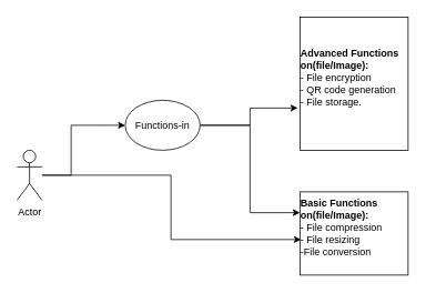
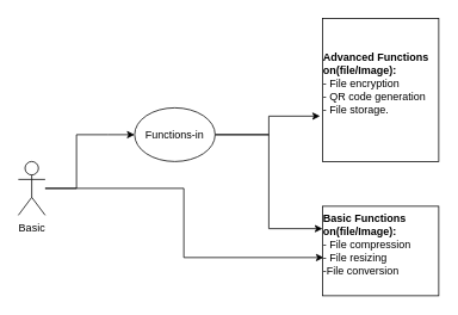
- <mxCell id="4" value="Actor" style="shape=umlActor;verticalLabelPosition=bottom;verticalAlign=top;html=1;outlineConnect=0;" vertex="1" parent="1"><mxGeometry x="20" y="180" width="30" height="60" as="geometry" /></mxCell>
+ <mxCell id="4" value="Basic" style="shape=umlActor;verticalLabelPosition=bottom;verticalAlign=top;html=1;outlineConnect=0;" vertex="1" parent="1"><mxGeometry x="20" y="180" width="30" height="60" as="geometry" /></mxCell>
